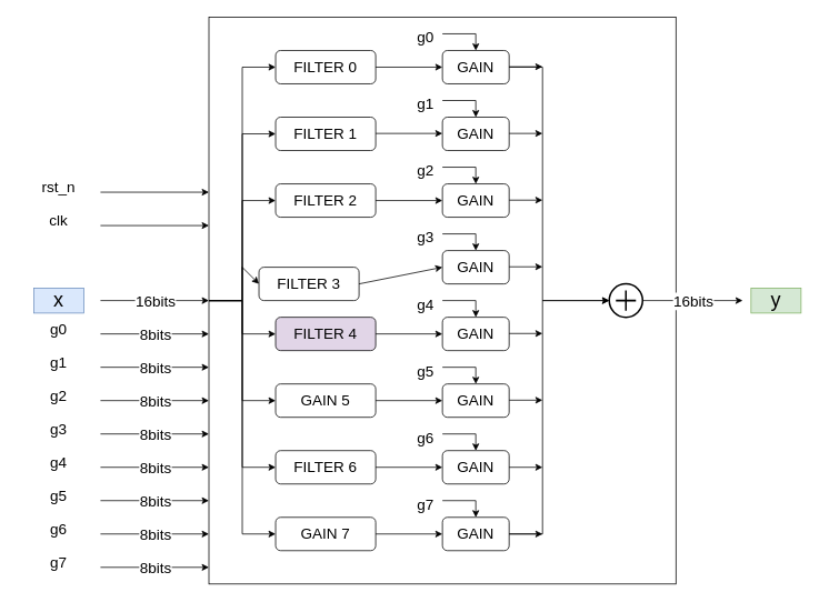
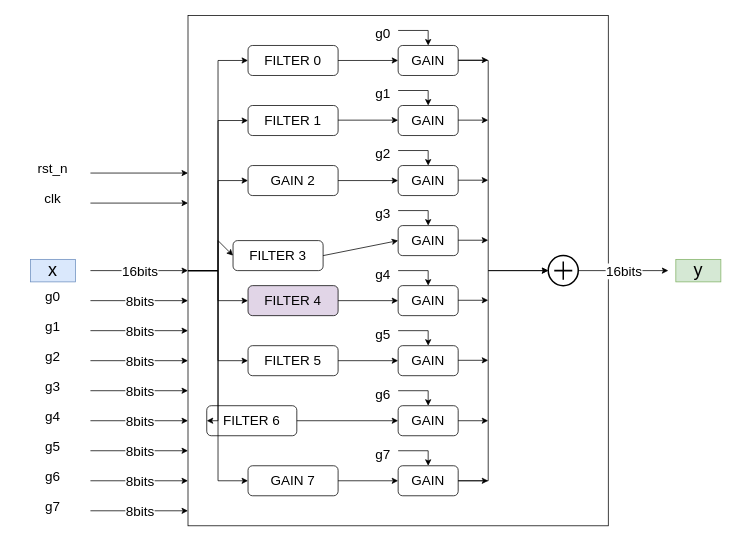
- <mxCell id="5" value="FILTER 2" style="rounded=1;whiteSpace=wrap;html=1;fontSize=18;glass=0;strokeWidth=1;shadow=0;" parent="1" vertex="1"><mxGeometry x="330" y="220" width="120" height="40" as="geometry" /></mxCell>
+ <mxCell id="5" value="GAIN 2" style="rounded=1;whiteSpace=wrap;html=1;fontSize=18;glass=0;strokeWidth=1;shadow=0;" parent="1" vertex="1"><mxGeometry x="330" y="220" width="120" height="40" as="geometry" /></mxCell>
- <mxCell id="8" value="GAIN 5" style="rounded=1;whiteSpace=wrap;html=1;fontSize=18;glass=0;strokeWidth=1;shadow=0;" parent="1" vertex="1"><mxGeometry x="330" y="460" width="120" height="40" as="geometry" /></mxCell>
+ <mxCell id="8" value="FILTER 5" style="rounded=1;whiteSpace=wrap;html=1;fontSize=18;glass=0;strokeWidth=1;shadow=0;" parent="1" vertex="1"><mxGeometry x="330" y="460" width="120" height="40" as="geometry" /></mxCell>
- <mxCell id="9" value="FILTER 6" style="rounded=1;whiteSpace=wrap;html=1;fontSize=18;glass=0;strokeWidth=1;shadow=0;" parent="1" vertex="1"><mxGeometry x="330" y="540" width="120" height="40" as="geometry" /></mxCell>
+ <mxCell id="9" value="FILTER 6" style="rounded=1;whiteSpace=wrap;html=1;fontSize=18;glass=0;strokeWidth=1;shadow=0;" parent="1" vertex="1"><mxGeometry x="275" y="540" width="120" height="40" as="geometry" /></mxCell>
